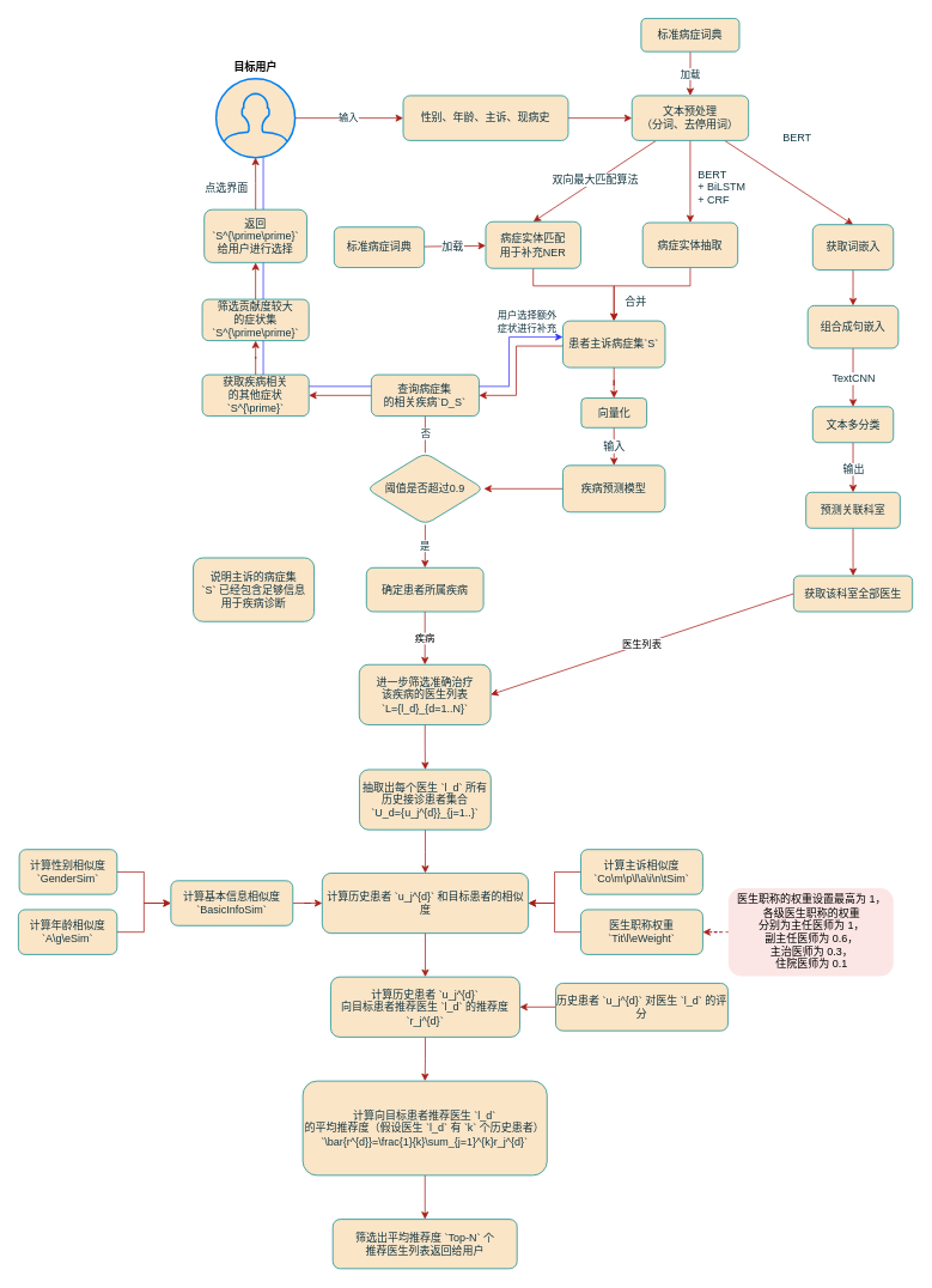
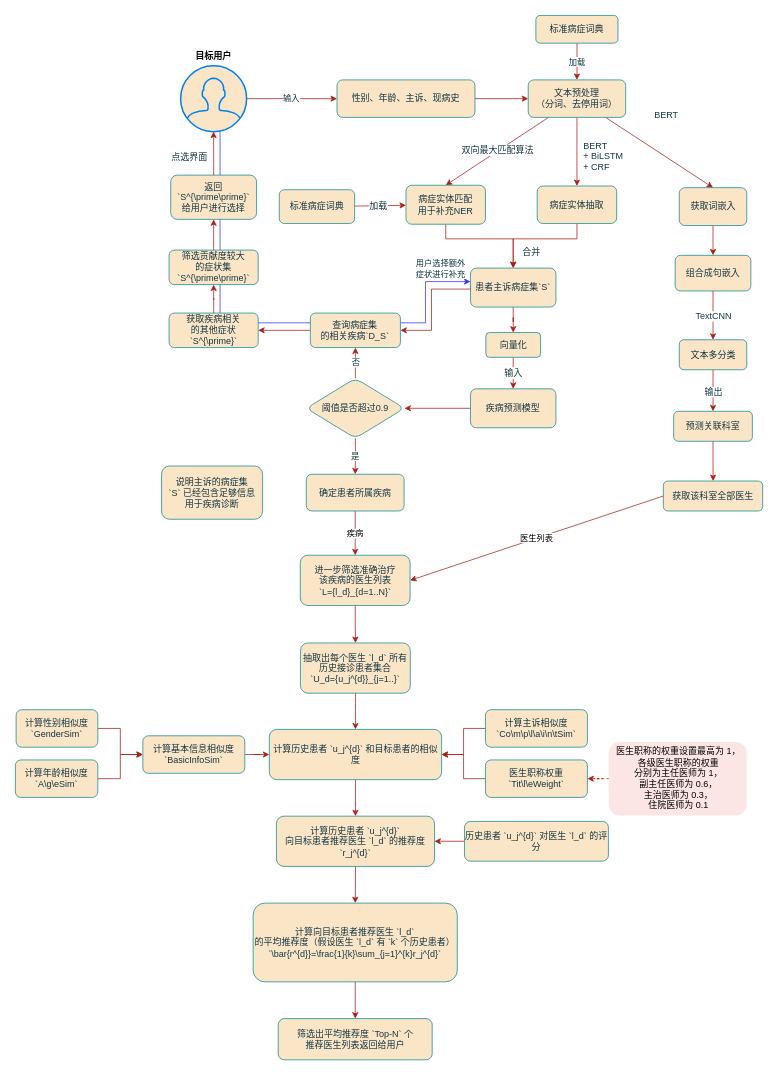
- <mxCell id="37" value="否" style="edgeStyle=orthogonalEdgeStyle;rounded=0;orthogonalLoop=1;jettySize=auto;html=1;strokeColor=#A8201A;fontColor=#143642;fillColor=#FAE5C7;endArrow=none;" parent="1" source="39" target="50" edge="1"><mxGeometry relative="1" as="geometry" /></mxCell>
+ <mxCell id="37" value="否" style="edgeStyle=orthogonalEdgeStyle;rounded=0;orthogonalLoop=1;jettySize=auto;html=1;strokeColor=#A8201A;fontColor=#143642;fillColor=#FAE5C7;" parent="1" source="39" target="50" edge="1"><mxGeometry relative="1" as="geometry" /></mxCell>
